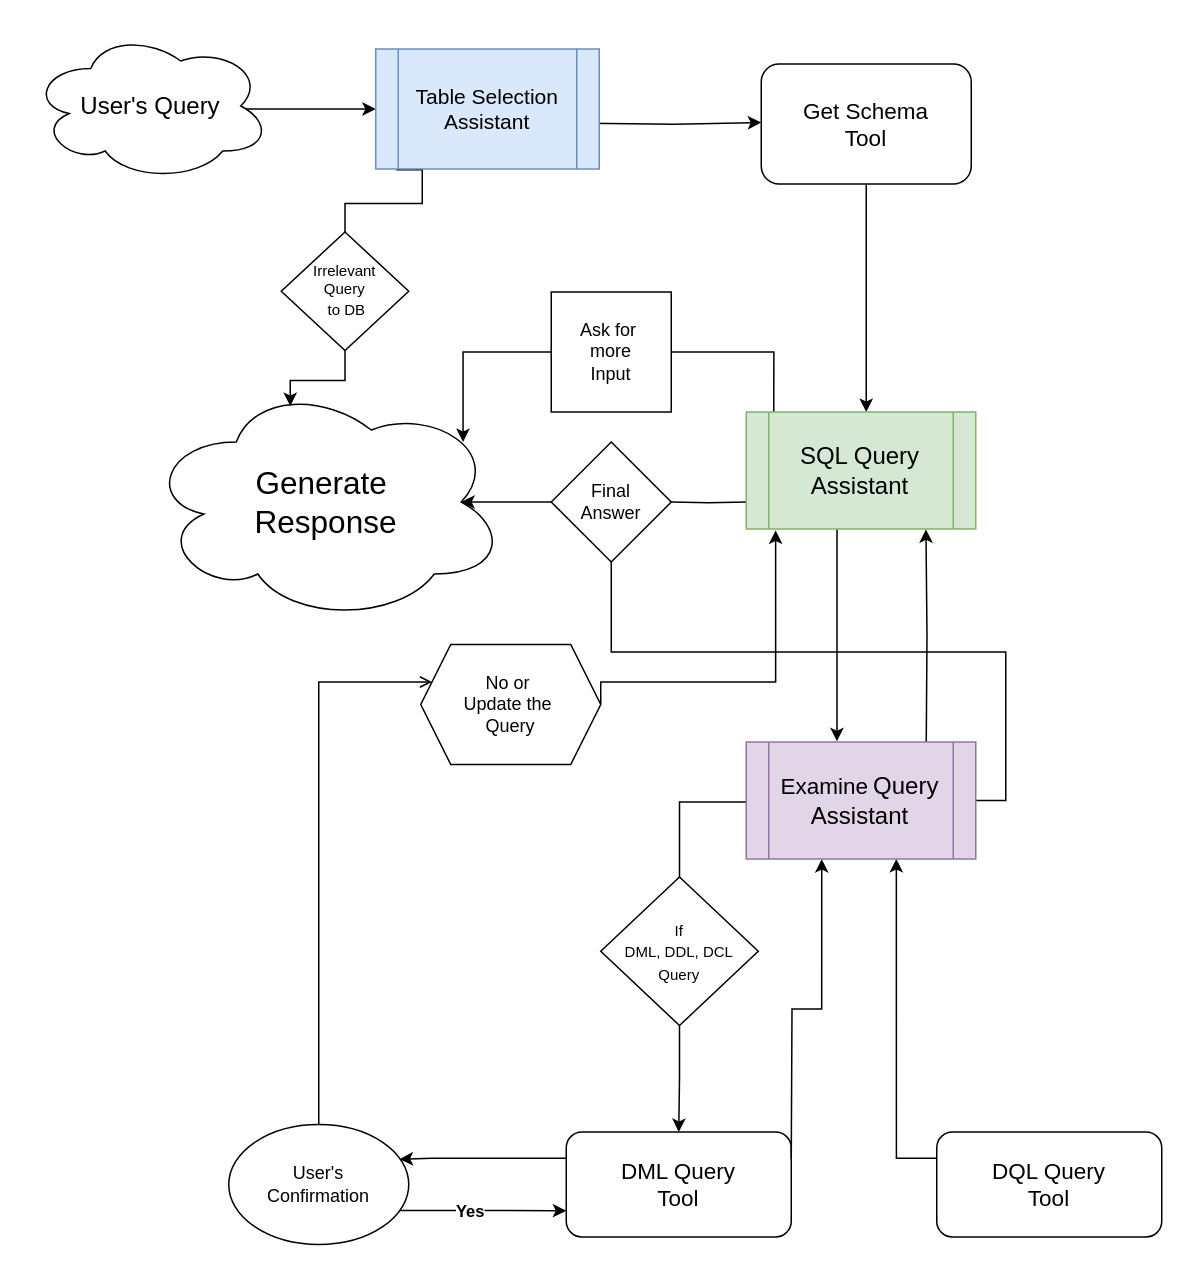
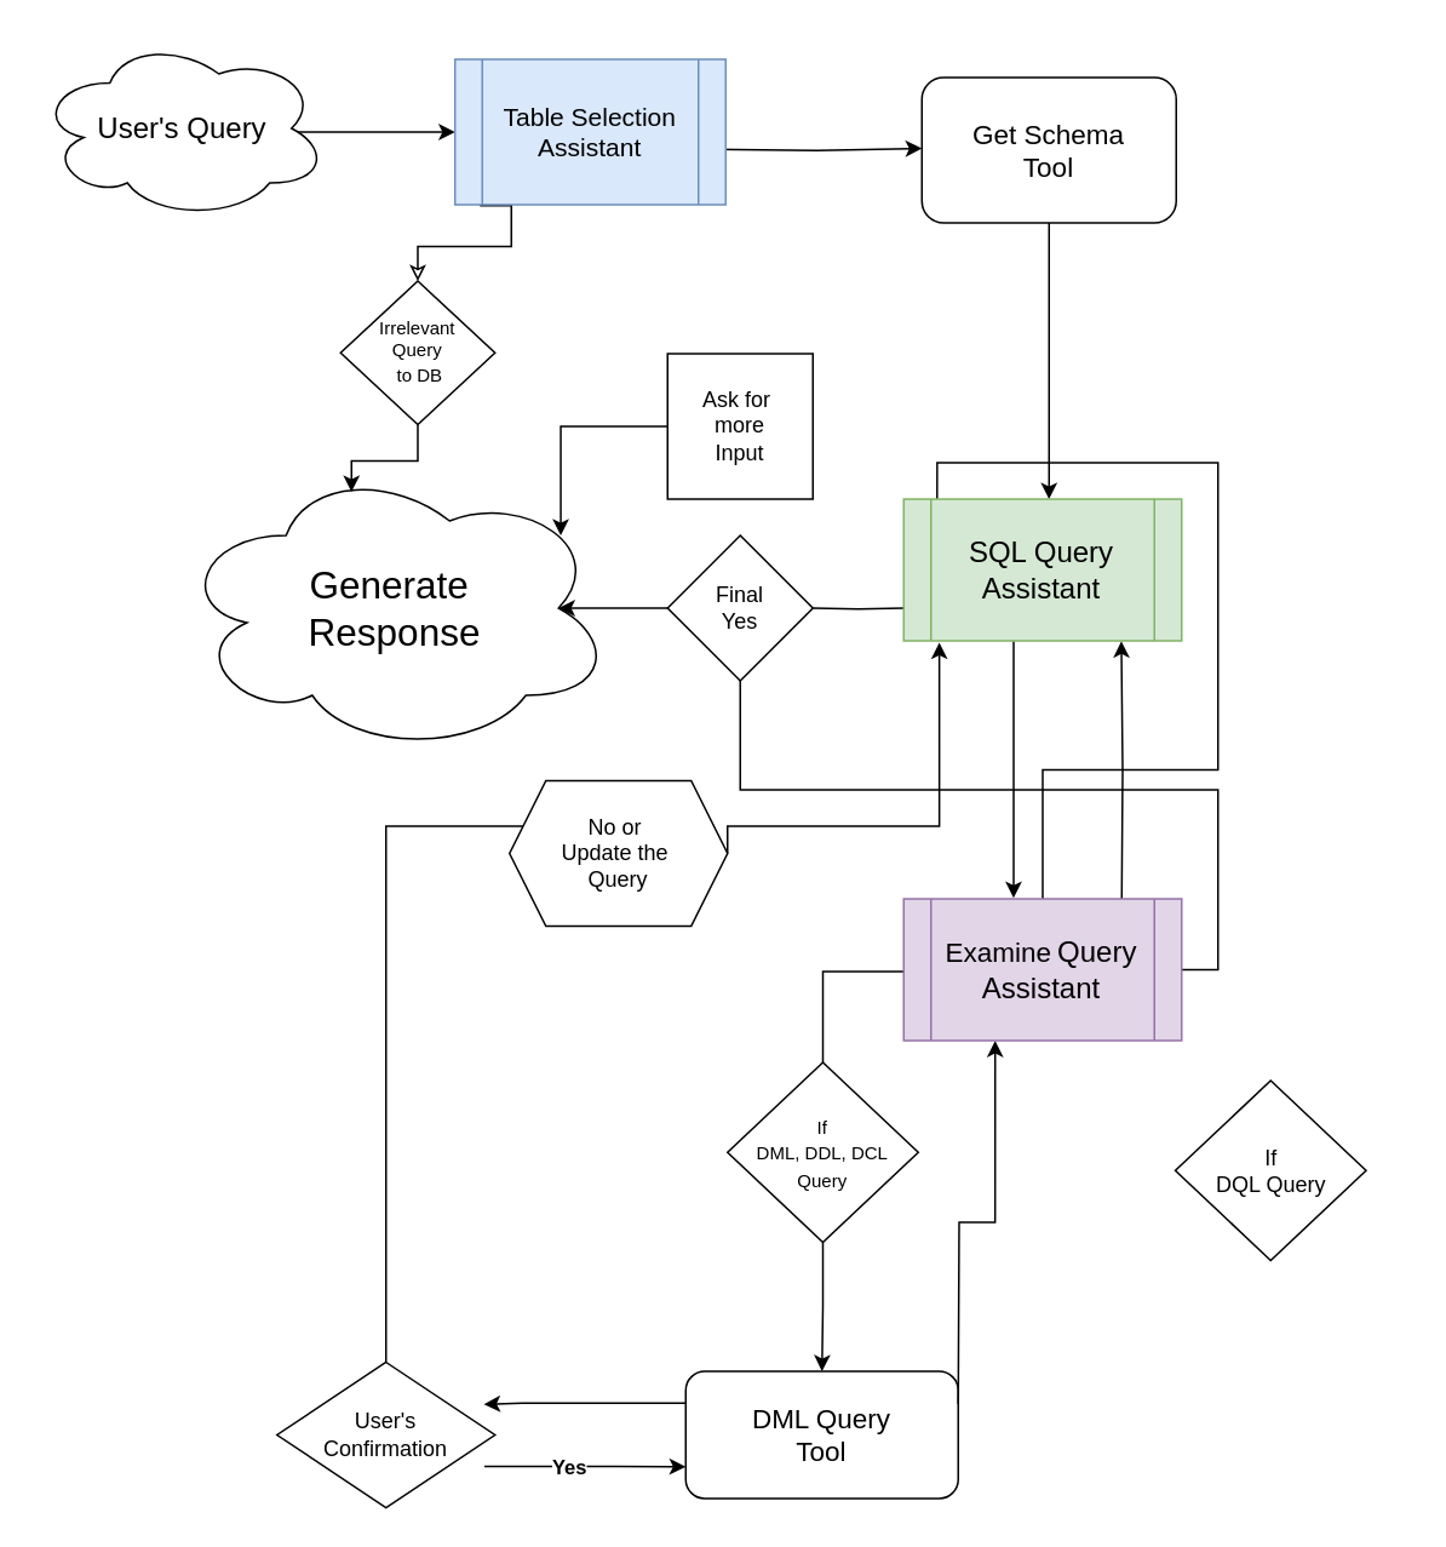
- <mxCell id="15" value="" style="edgeStyle=orthogonalEdgeStyle;rounded=0;orthogonalLoop=1;jettySize=auto;html=1;entryX=0.5;entryY=0;entryDx=0;entryDy=0;endArrow=none;endFill=0;exitX=0.092;exitY=1.006;exitDx=0;exitDy=0;exitPerimeter=0;" edge="1" parent="1" source="35" target="16"><mxGeometry relative="1" as="geometry"><mxPoint x="272" y="120" as="sourcePoint" /><mxPoint x="229.5" y="144" as="targetPoint" /><Array as="points"><mxPoint x="281" y="135" /><mxPoint x="230" y="135" /></Array></mxGeometry></mxCell>
+ <mxCell id="15" value="" style="edgeStyle=orthogonalEdgeStyle;rounded=0;orthogonalLoop=1;jettySize=auto;html=1;entryX=0.5;entryY=0;entryDx=0;entryDy=0;endArrow=classic;endFill=0;exitX=0.092;exitY=1.006;exitDx=0;exitDy=0;exitPerimeter=0;" edge="1" parent="1" source="35" target="16"><mxGeometry relative="1" as="geometry"><mxPoint x="272" y="120" as="sourcePoint" /><mxPoint x="229.5" y="144" as="targetPoint" /><Array as="points"><mxPoint x="281" y="135" /><mxPoint x="230" y="135" /></Array></mxGeometry></mxCell>
- <mxCell id="18" value="" style="edgeStyle=orthogonalEdgeStyle;rounded=0;orthogonalLoop=1;jettySize=auto;html=1;endArrow=none;endFill=0;exitX=0.12;exitY=0.004;exitDx=0;exitDy=0;exitPerimeter=0;" edge="1" parent="1" source="36" target="19"><mxGeometry relative="1" as="geometry"><mxPoint x="516.04" y="273.44" as="sourcePoint" /><mxPoint x="317" y="314" as="targetPoint" /></mxGeometry></mxCell>
+ <mxCell id="18" value="" style="edgeStyle=orthogonalEdgeStyle;rounded=0;orthogonalLoop=1;jettySize=auto;html=1;endArrow=none;endFill=0;exitX=0.12;exitY=0.004;exitDx=0;exitDy=0;exitPerimeter=0;" edge="1" parent="1" source="36" target="37"><mxGeometry relative="1" as="geometry"><mxPoint x="516.04" y="273.44" as="sourcePoint" /><mxPoint x="317" y="314" as="targetPoint" /></mxGeometry></mxCell>
- <mxCell id="22" value="&lt;div&gt;Final&lt;/div&gt;&lt;div&gt;Answer&lt;br&gt;&lt;/div&gt;" style="rhombus;whiteSpace=wrap;html=1;" vertex="1" parent="1"><mxGeometry x="367" y="294" width="80" height="80" as="geometry" /></mxCell>
+ <mxCell id="22" value="&lt;div&gt;Final&lt;/div&gt;&lt;div&gt;Yes&lt;br&gt;&lt;/div&gt;" style="rhombus;whiteSpace=wrap;html=1;" vertex="1" parent="1"><mxGeometry x="367" y="294" width="80" height="80" as="geometry" /></mxCell>
- <mxCell id="33" value="" style="edgeStyle=orthogonalEdgeStyle;rounded=0;orthogonalLoop=1;jettySize=auto;html=1;exitX=0.5;exitY=0;exitDx=0;exitDy=0;endArrow=open;endFill=0;" edge="1" parent="1" source="30" target="34"><mxGeometry relative="1" as="geometry"><mxPoint x="212" y="749" as="sourcePoint" /><mxPoint x="317" y="454" as="targetPoint" /><Array as="points"><mxPoint x="212" y="454" /></Array></mxGeometry></mxCell>
+ <mxCell id="33" value="" style="edgeStyle=orthogonalEdgeStyle;rounded=0;orthogonalLoop=1;jettySize=auto;html=1;exitX=0.5;exitY=0;exitDx=0;exitDy=0;endArrow=none;endFill=0;" edge="1" parent="1" source="30" target="34"><mxGeometry relative="1" as="geometry"><mxPoint x="212" y="749" as="sourcePoint" /><mxPoint x="317" y="454" as="targetPoint" /><Array as="points"><mxPoint x="212" y="454" /></Array></mxGeometry></mxCell>
+ <mxCell id="26" value="&lt;div&gt;If&lt;/div&gt;&lt;div&gt;DQL Query&lt;/div&gt;" style="rhombus;whiteSpace=wrap;html=1;" vertex="1" parent="1"><mxGeometry x="646.5" y="594" width="105" height="99" as="geometry" /></mxCell>
- <mxCell id="32" style="edgeStyle=orthogonalEdgeStyle;rounded=0;orthogonalLoop=1;jettySize=auto;html=1;exitX=0;exitY=0.25;exitDx=0;exitDy=0;entryX=0.654;entryY=1;entryDx=0;entryDy=0;entryPerimeter=0;" edge="1" parent="1" source="10" target="37"><mxGeometry relative="1" as="geometry"><mxPoint x="597" y="574" as="targetPoint" /></mxGeometry></mxCell>
- <mxCell id="30" value="&lt;div&gt;User's &lt;br&gt;&lt;/div&gt;&lt;div&gt;Confirmation&lt;/div&gt;" style="ellipse;whiteSpace=wrap;html=1;" vertex="1" parent="1"><mxGeometry x="152" y="749" width="120" height="80" as="geometry" /></mxCell>
+ <mxCell id="30" value="&lt;div&gt;User's &lt;br&gt;&lt;/div&gt;&lt;div&gt;Confirmation&lt;/div&gt;" style="rhombus;whiteSpace=wrap;html=1;" vertex="1" parent="1"><mxGeometry x="152" y="749" width="120" height="80" as="geometry" /></mxCell>
- <mxCell id="10" value="&lt;font style=&quot;font-size: 15px;&quot;&gt;DQL Query &lt;br&gt;&lt;/font&gt;&lt;div style=&quot;font-size: 15px;&quot;&gt;&lt;font style=&quot;font-size: 15px;&quot;&gt;Tool&lt;/font&gt;&lt;/div&gt;" style="rounded=1;whiteSpace=wrap;html=1;" vertex="1" parent="1"><mxGeometry x="624" y="754" width="150" height="70" as="geometry" /></mxCell>
